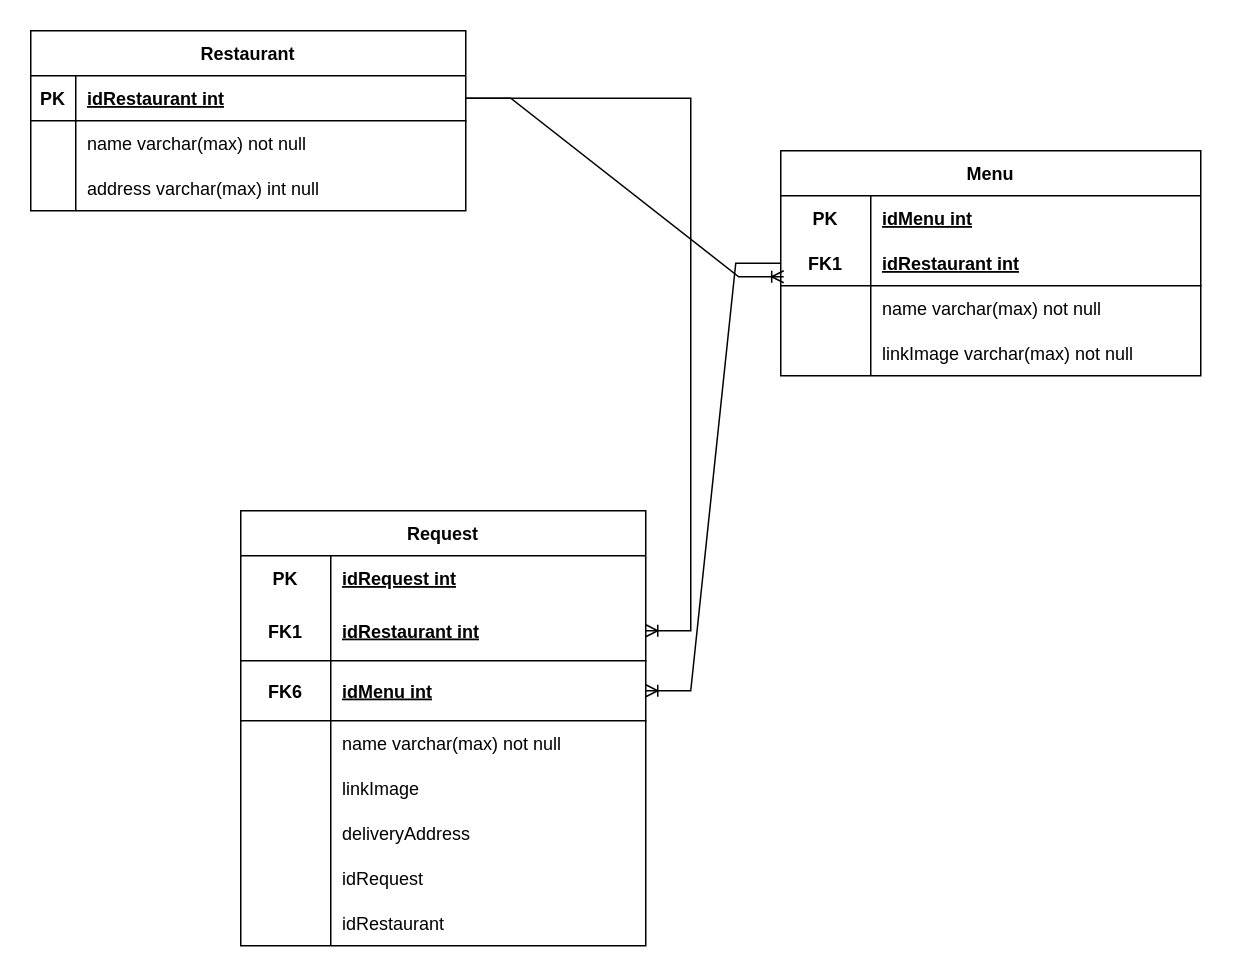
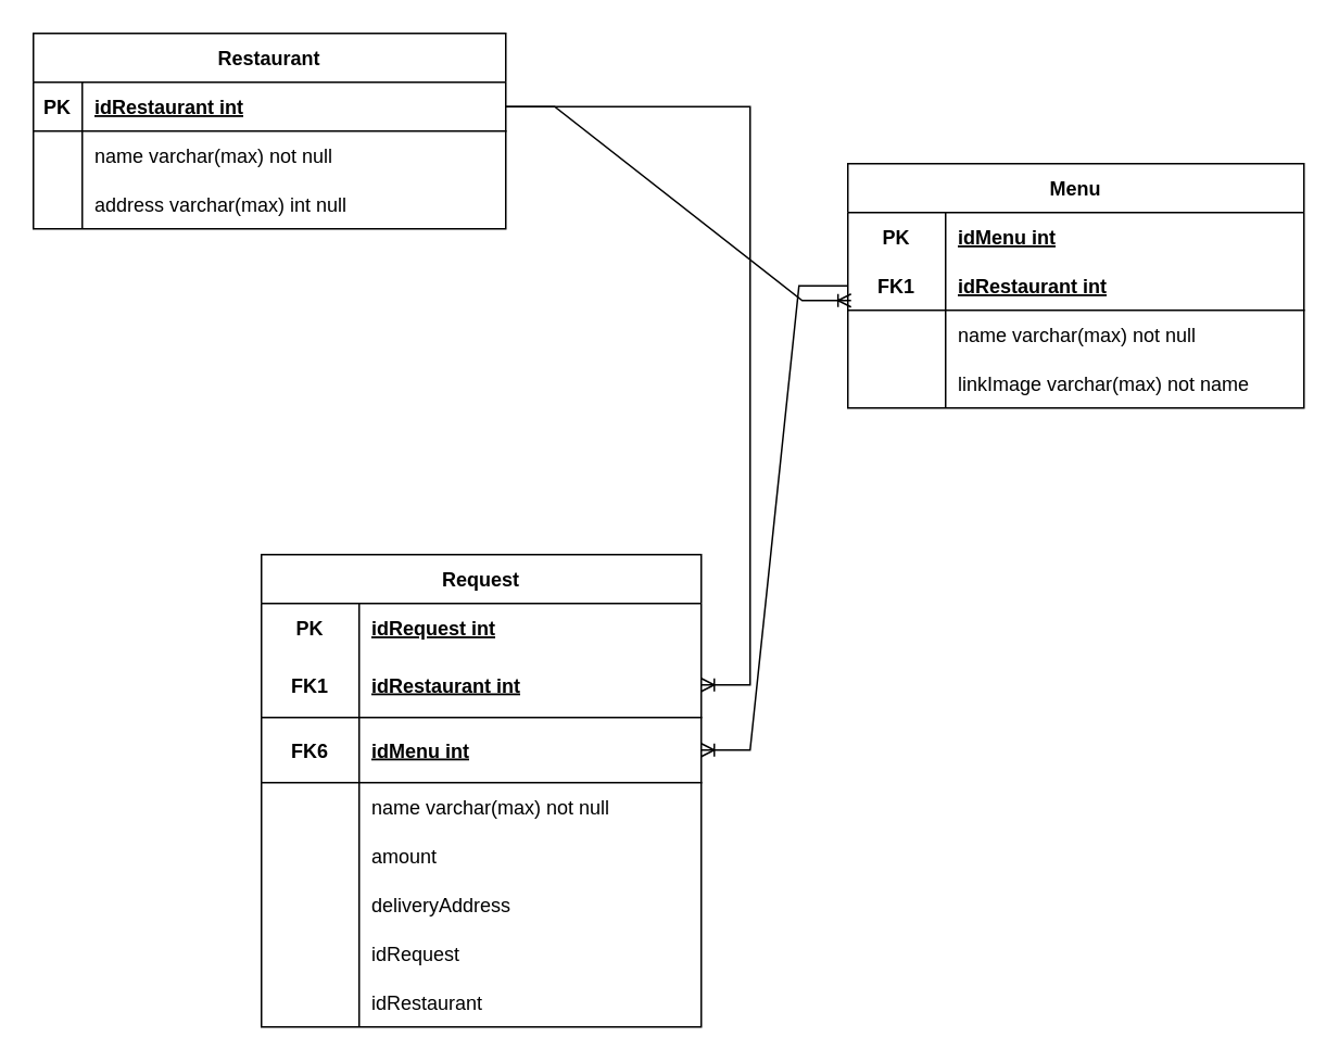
- <mxCell id="24" value="linkImage varchar(max) not null" style="shape=partialRectangle;connectable=0;fillColor=none;top=0;left=0;bottom=0;right=0;align=left;spacingLeft=6;overflow=hidden;" vertex="1" parent="22"><mxGeometry x="60" width="220" height="30" as="geometry"><mxRectangle width="220" height="30" as="alternateBounds" /></mxGeometry></mxCell>
+ <mxCell id="24" value="linkImage varchar(max) not name" style="shape=partialRectangle;connectable=0;fillColor=none;top=0;left=0;bottom=0;right=0;align=left;spacingLeft=6;overflow=hidden;" vertex="1" parent="22"><mxGeometry x="60" width="220" height="30" as="geometry"><mxRectangle width="220" height="30" as="alternateBounds" /></mxGeometry></mxCell>
- <mxCell id="40" value="linkImage" style="shape=partialRectangle;connectable=0;fillColor=none;top=0;left=0;bottom=0;right=0;align=left;spacingLeft=6;overflow=hidden;" vertex="1" parent="38"><mxGeometry x="60" width="210" height="30" as="geometry"><mxRectangle width="210" height="30" as="alternateBounds" /></mxGeometry></mxCell>
+ <mxCell id="40" value="amount" style="shape=partialRectangle;connectable=0;fillColor=none;top=0;left=0;bottom=0;right=0;align=left;spacingLeft=6;overflow=hidden;" vertex="1" parent="38"><mxGeometry x="60" width="210" height="30" as="geometry"><mxRectangle width="210" height="30" as="alternateBounds" /></mxGeometry></mxCell>
